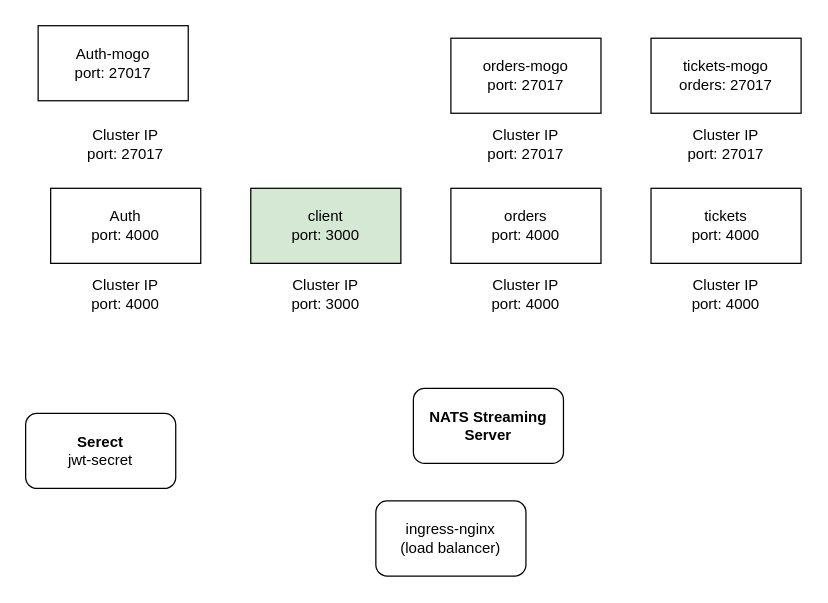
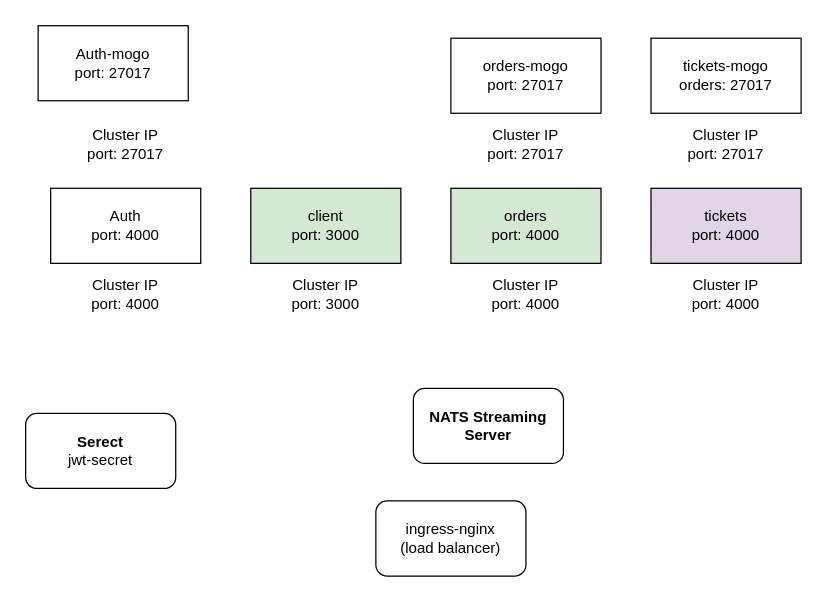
- <mxCell id="10" value="orders&lt;br&gt;port: 4000" style="rounded=0;whiteSpace=wrap;html=1;" vertex="1" parent="1"><mxGeometry x="360" y="150" width="120" height="60" as="geometry" /></mxCell>
+ <mxCell id="10" value="orders&lt;br&gt;port: 4000" style="rounded=0;whiteSpace=wrap;html=1;fillColor=#d5e8d4;" vertex="1" parent="1"><mxGeometry x="360" y="150" width="120" height="60" as="geometry" /></mxCell>
- <mxCell id="15" value="tickets&lt;br&gt;port: 4000" style="rounded=0;whiteSpace=wrap;html=1;" vertex="1" parent="1"><mxGeometry x="520" y="150" width="120" height="60" as="geometry" /></mxCell>
+ <mxCell id="15" value="tickets&lt;br&gt;port: 4000" style="rounded=0;whiteSpace=wrap;html=1;fillColor=#e1d5e7;" vertex="1" parent="1"><mxGeometry x="520" y="150" width="120" height="60" as="geometry" /></mxCell>
